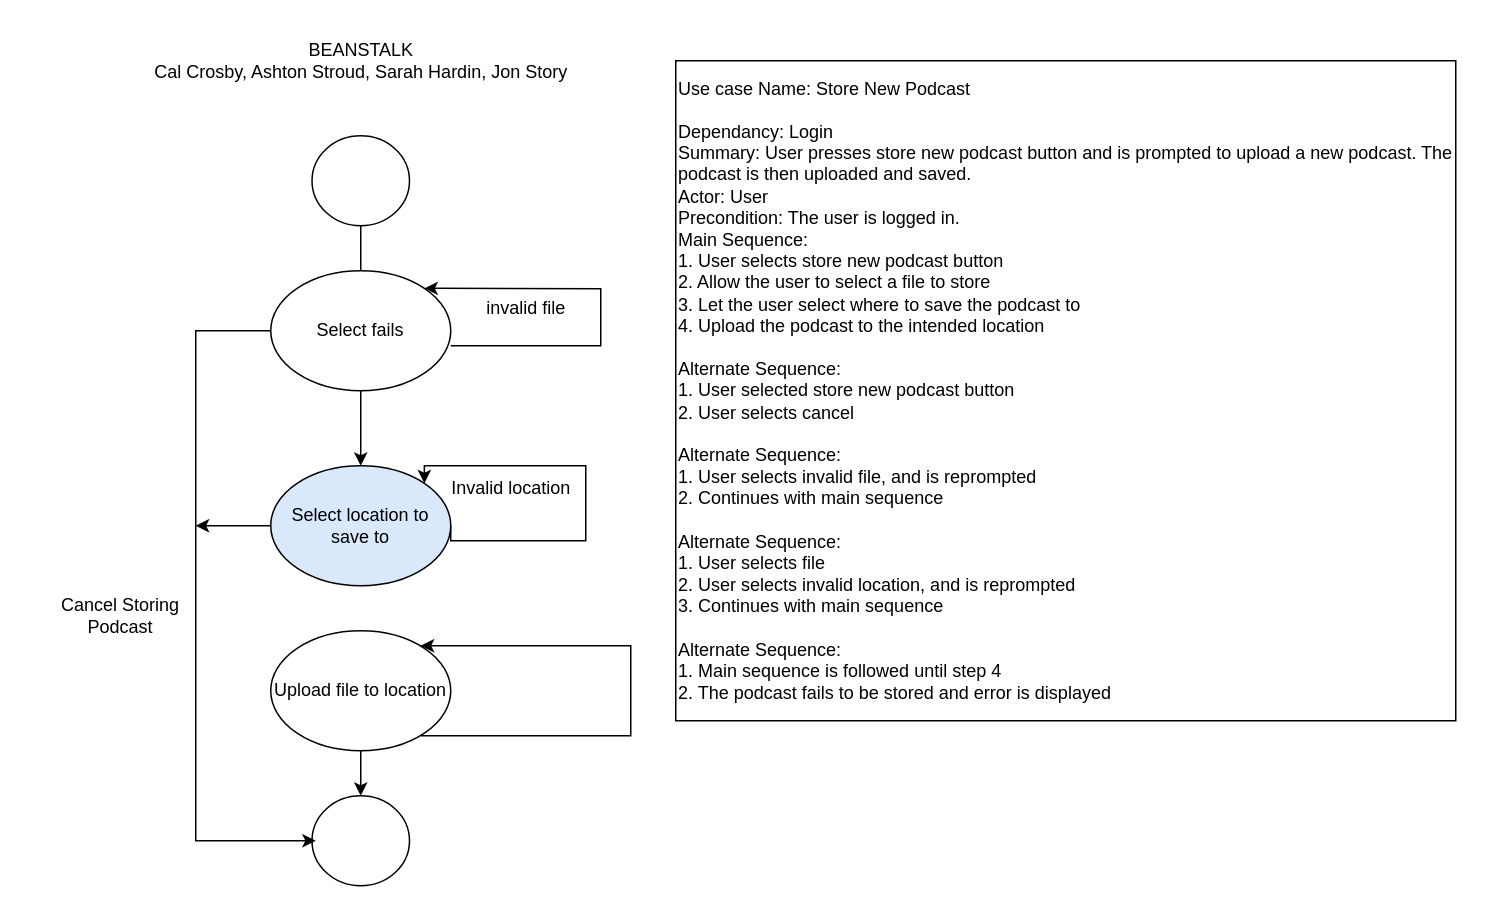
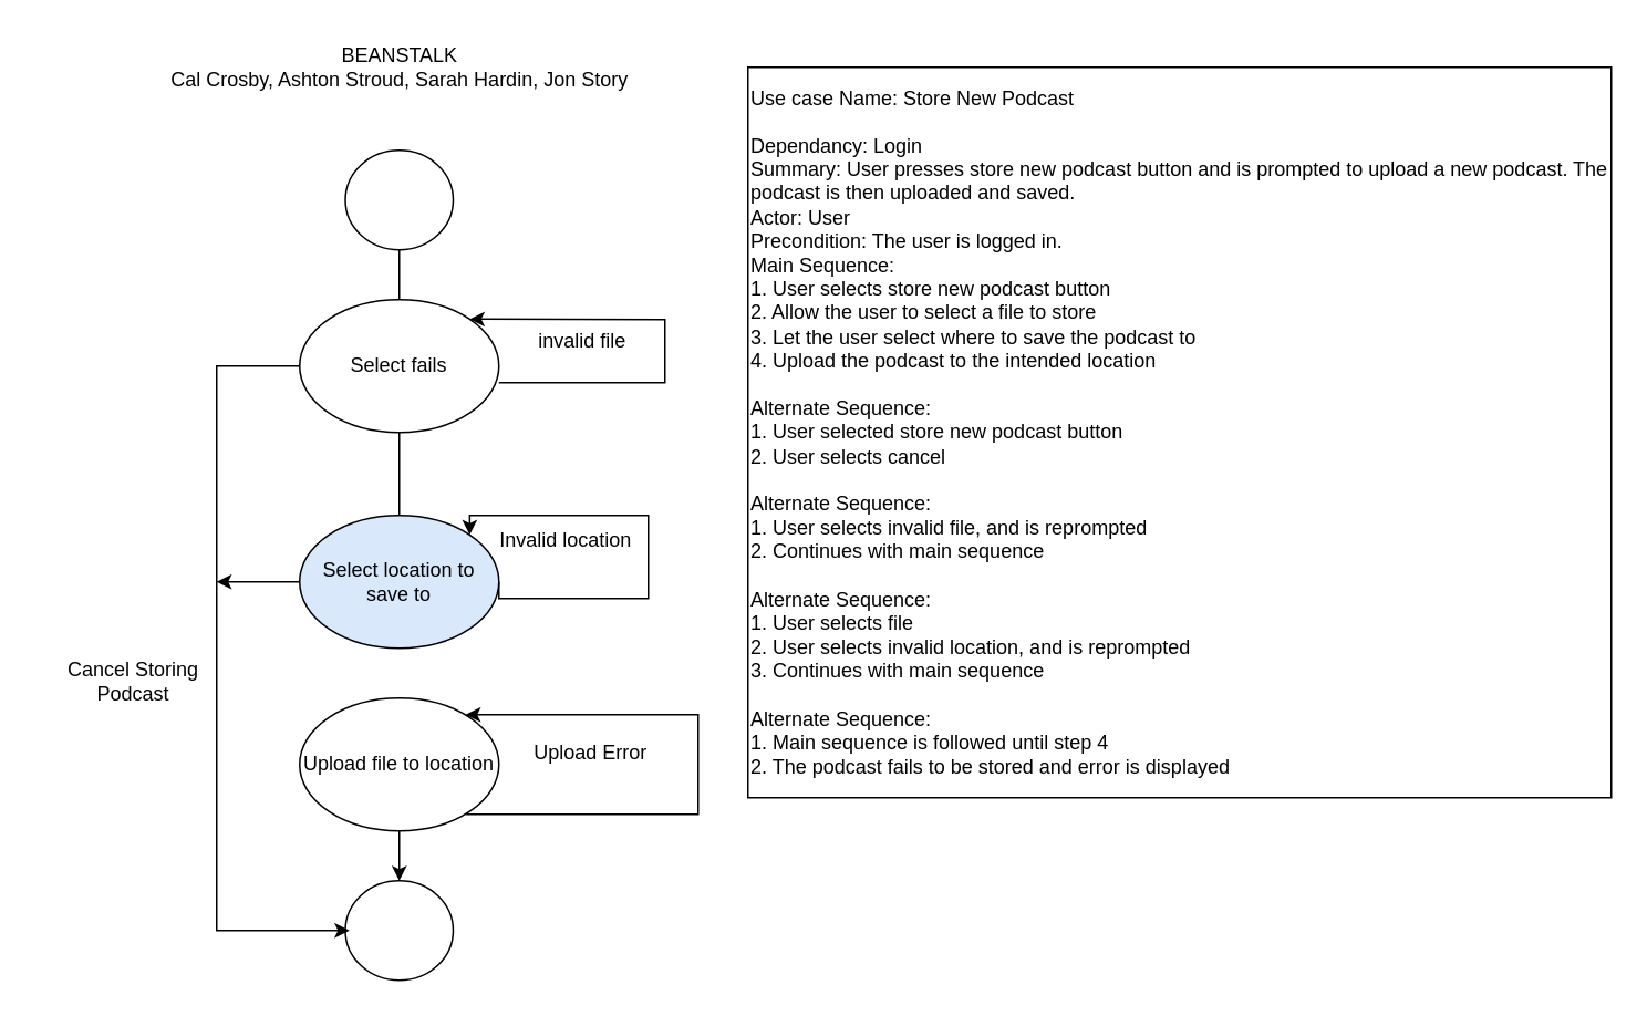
- <mxCell id="4" style="edgeStyle=orthogonalEdgeStyle;rounded=0;orthogonalLoop=1;jettySize=auto;html=1;" parent="1" source="5" target="8" edge="1"><mxGeometry relative="1" as="geometry"><mxPoint x="240" y="320" as="targetPoint" /></mxGeometry></mxCell>
+ <mxCell id="4" style="edgeStyle=orthogonalEdgeStyle;rounded=0;orthogonalLoop=1;jettySize=auto;html=1;endArrow=none;" parent="1" source="5" target="8" edge="1"><mxGeometry relative="1" as="geometry"><mxPoint x="240" y="320" as="targetPoint" /></mxGeometry></mxCell>
+ <mxCell id="16" value="Upload Error" style="text;html=1;align=center;verticalAlign=middle;resizable=0;points=[];autosize=1;strokeColor=none;fillColor=none;" parent="1" vertex="1"><mxGeometry x="310" y="438" width="90" height="30" as="geometry" /></mxCell>
